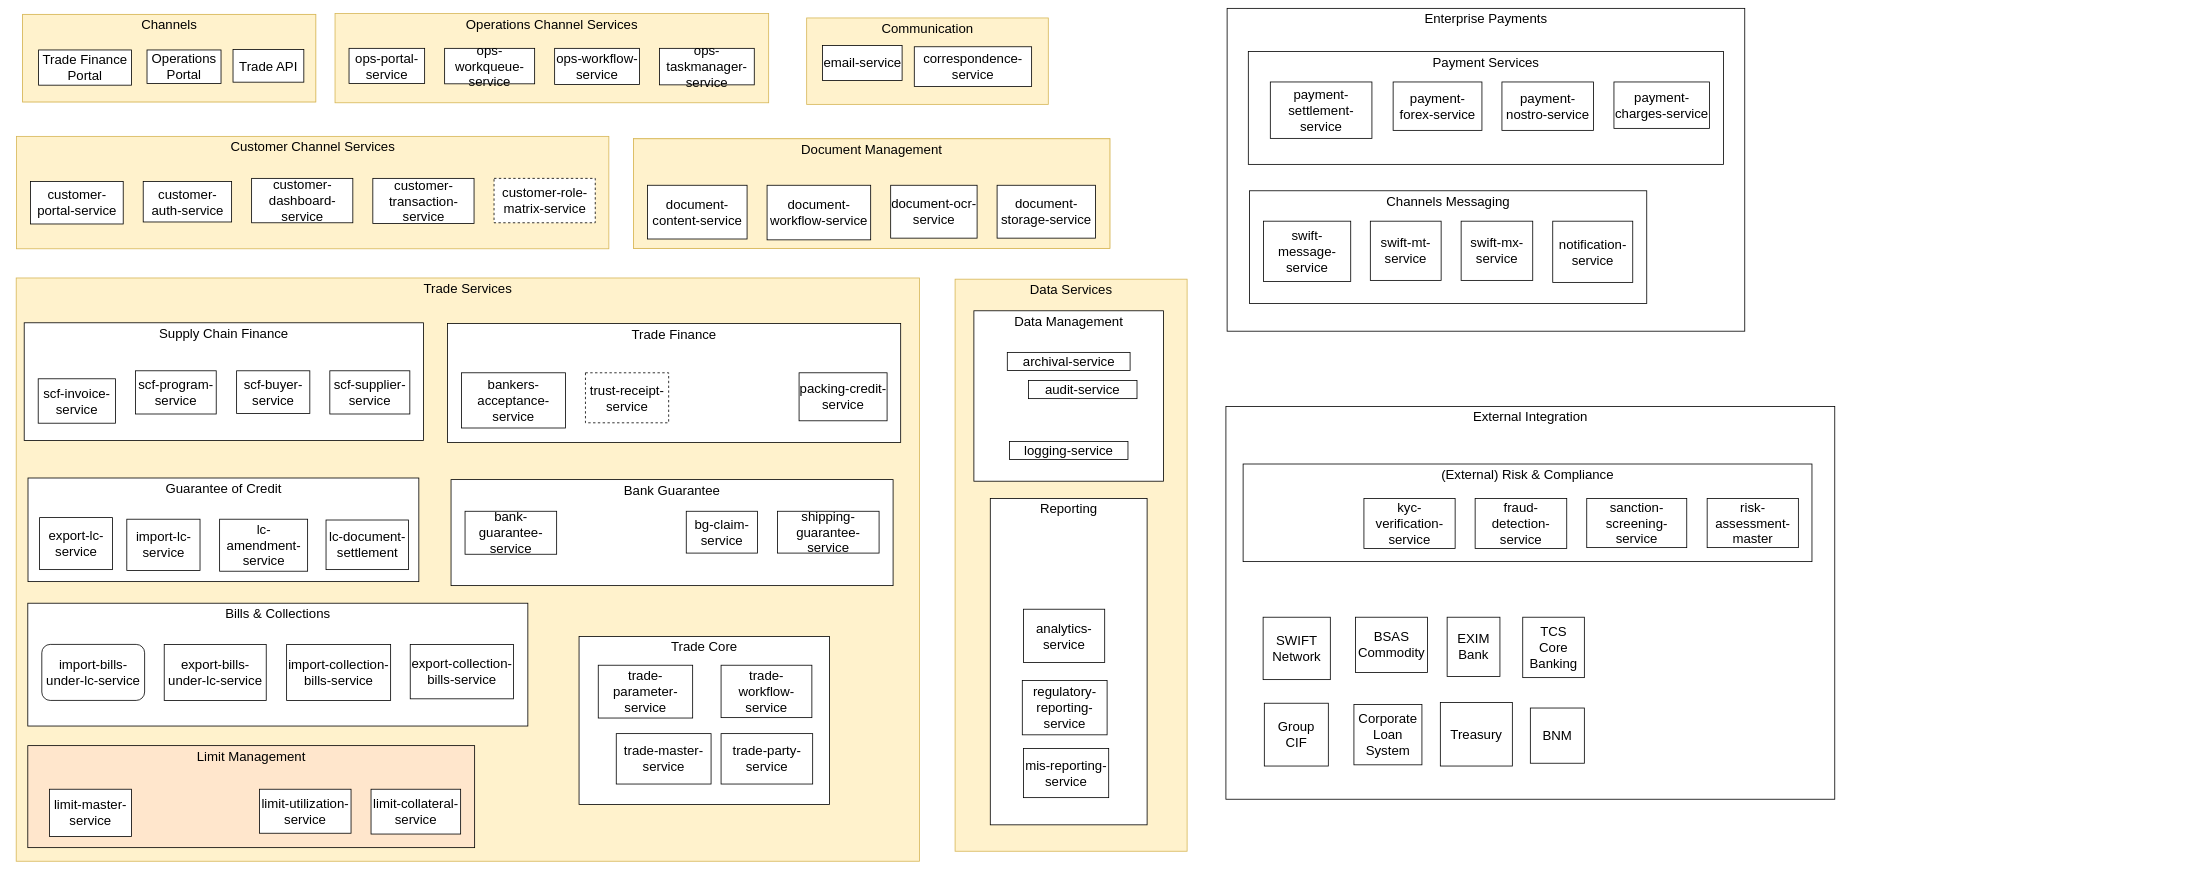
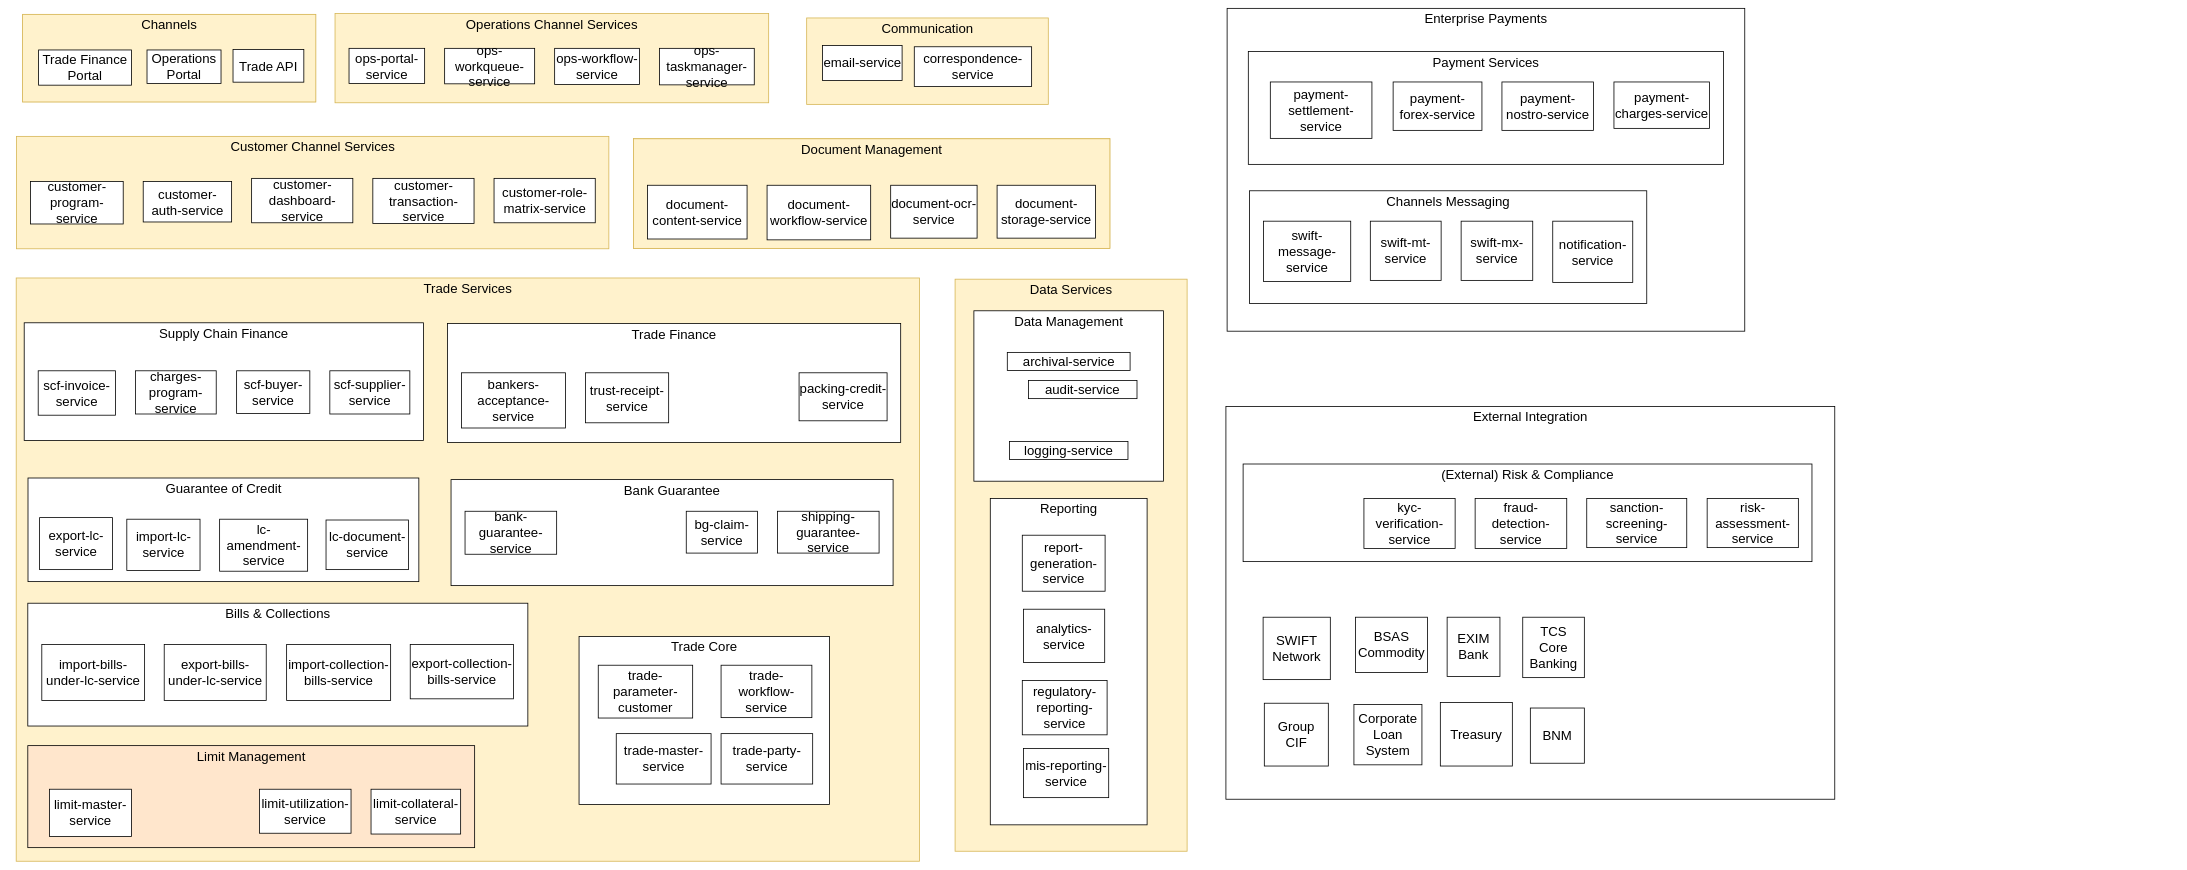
- <mxCell id="73" value="customer-role-matrix-service" style="whiteSpace=wrap;strokeWidth=2;fontSize=33;dashed=1;" parent="67" vertex="1"><mxGeometry x="1194" y="105" width="253" height="111" as="geometry" /></mxCell>
+ <mxCell id="73" value="customer-role-matrix-service" style="whiteSpace=wrap;strokeWidth=2;fontSize=33;" parent="67" vertex="1"><mxGeometry x="1194" y="105" width="253" height="111" as="geometry" /></mxCell>
- <mxCell id="69" value="customer-portal-service" style="whiteSpace=wrap;strokeWidth=2;fontSize=33;" parent="67" vertex="1"><mxGeometry x="35" y="113" width="232" height="106" as="geometry" /></mxCell>
+ <mxCell id="69" value="customer-program-service" style="whiteSpace=wrap;strokeWidth=2;fontSize=33;" parent="67" vertex="1"><mxGeometry x="35" y="113" width="232" height="106" as="geometry" /></mxCell>
- <mxCell id="5" value="scf-program-service" style="whiteSpace=wrap;strokeWidth=2;fontSize=33;" parent="3" vertex="1"><mxGeometry x="278" y="147" width="202" height="108" as="geometry" /></mxCell>
+ <mxCell id="5" value="charges-program-service" style="whiteSpace=wrap;strokeWidth=2;fontSize=33;" parent="3" vertex="1"><mxGeometry x="278" y="147" width="202" height="108" as="geometry" /></mxCell>
- <mxCell id="11" value="trust-receipt-service" style="whiteSpace=wrap;strokeWidth=2;fontSize=33;dashed=1;" parent="9" vertex="1"><mxGeometry x="345" y="143" width="208" height="125" as="geometry" /></mxCell>
+ <mxCell id="11" value="trust-receipt-service" style="whiteSpace=wrap;strokeWidth=2;fontSize=33;" parent="9" vertex="1"><mxGeometry x="345" y="143" width="208" height="125" as="geometry" /></mxCell>
- <mxCell id="6" value="scf-invoice-service" style="whiteSpace=wrap;strokeWidth=2;fontSize=33;" parent="3" vertex="1"><mxGeometry x="35" y="167" width="193" height="111" as="geometry" /></mxCell>
+ <mxCell id="6" value="scf-invoice-service" style="whiteSpace=wrap;strokeWidth=2;fontSize=33;" parent="3" vertex="1"><mxGeometry x="35" y="147" width="193" height="111" as="geometry" /></mxCell>
- <mxCell id="106" value="risk-assessment-master" style="whiteSpace=wrap;strokeWidth=2;fontSize=33;" parent="101" vertex="1"><mxGeometry x="1160" y="288" width="228" height="123" as="geometry" /></mxCell>
+ <mxCell id="106" value="risk-assessment-service" style="whiteSpace=wrap;strokeWidth=2;fontSize=33;" parent="101" vertex="1"><mxGeometry x="1160" y="288" width="228" height="123" as="geometry" /></mxCell>
- <mxCell id="30" value="lc-document-settlement" style="whiteSpace=wrap;strokeWidth=2;fontSize=33;" parent="25" vertex="1"><mxGeometry x="774" y="105" width="206" height="124" as="geometry" /></mxCell>
+ <mxCell id="30" value="lc-document-service" style="whiteSpace=wrap;strokeWidth=2;fontSize=33;" parent="25" vertex="1"><mxGeometry x="774" y="105" width="206" height="124" as="geometry" /></mxCell>
+ <mxCell id="82" value="report-generation-service" style="whiteSpace=wrap;strokeWidth=2;fontSize=33;" parent="80" vertex="1"><mxGeometry x="80" y="92" width="207" height="140" as="geometry" /></mxCell>
- <mxCell id="16" value="import-bills-under-lc-service" style="whiteSpace=wrap;strokeWidth=2;fontSize=33;rounded=1;" parent="14" vertex="1"><mxGeometry x="35" y="103" width="257" height="140" as="geometry" /></mxCell>
+ <mxCell id="16" value="import-bills-under-lc-service" style="whiteSpace=wrap;strokeWidth=2;fontSize=33;" parent="14" vertex="1"><mxGeometry x="35" y="103" width="257" height="140" as="geometry" /></mxCell>
- <mxCell id="58" value="trade-parameter-service" style="whiteSpace=wrap;strokeWidth=2;fontSize=33;" parent="55" vertex="1"><mxGeometry x="48" y="72" width="236" height="132" as="geometry" /></mxCell>
+ <mxCell id="58" value="trade-parameter-customer" style="whiteSpace=wrap;strokeWidth=2;fontSize=33;" parent="55" vertex="1"><mxGeometry x="48" y="72" width="236" height="132" as="geometry" /></mxCell>
